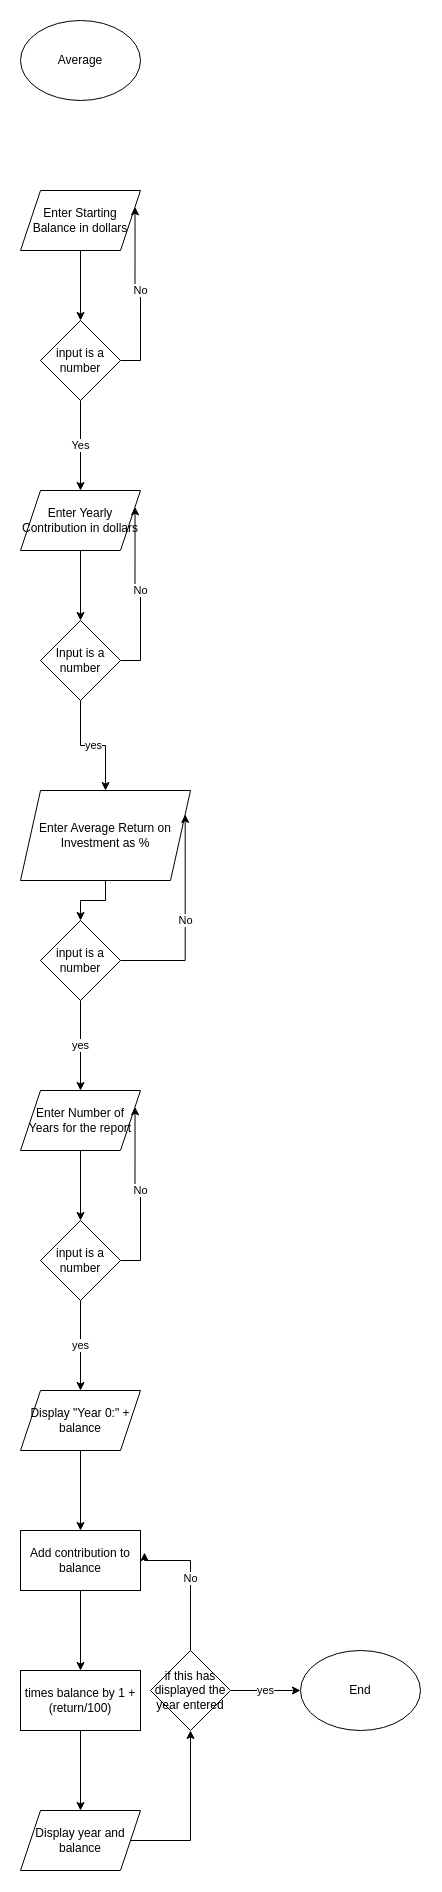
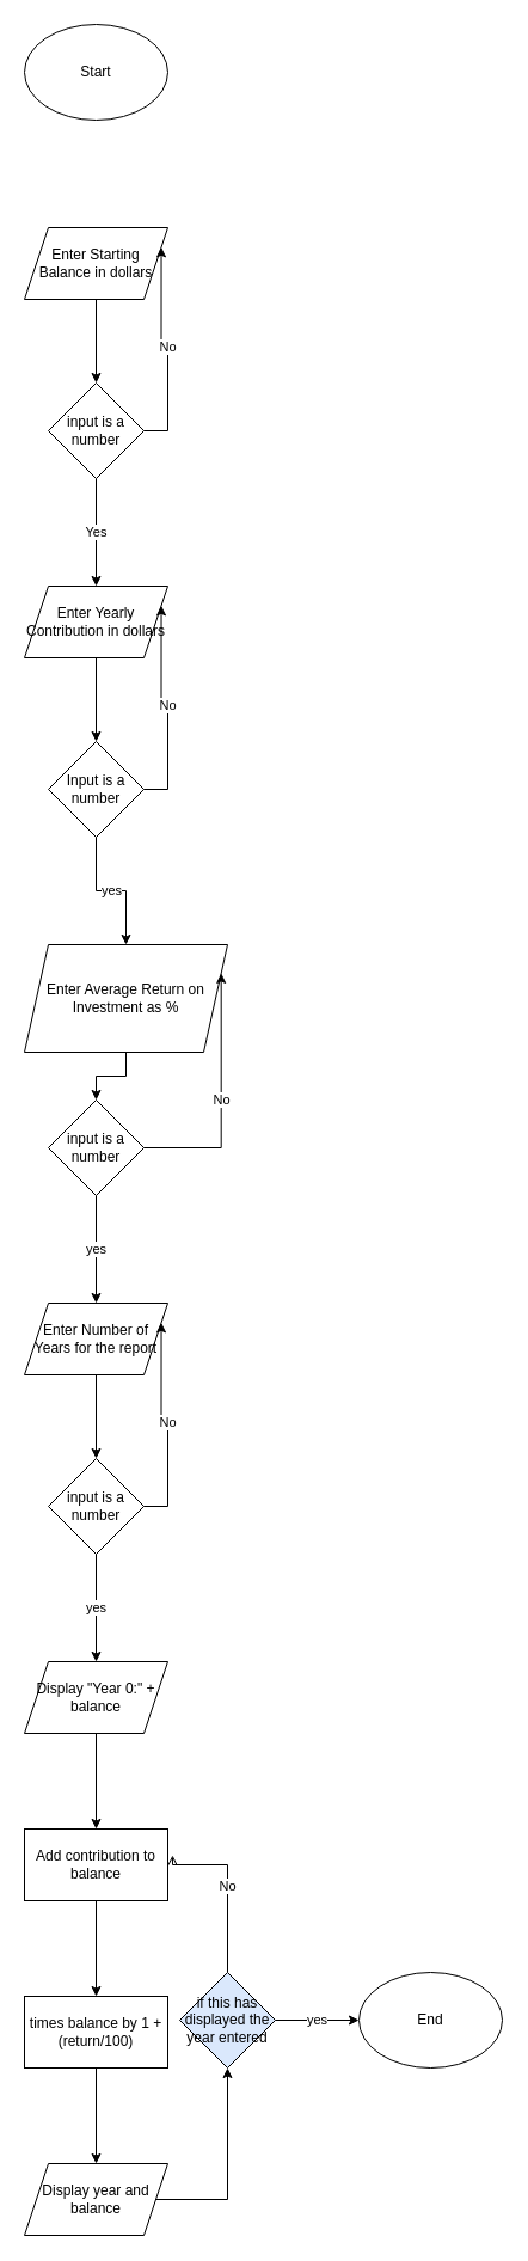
- <mxCell id="2" value="Average" style="ellipse;whiteSpace=wrap;html=1;" vertex="1" parent="1"><mxGeometry x="20" width="120" height="80" as="geometry" y="20" /></mxCell>
+ <mxCell id="2" value="Start" style="ellipse;whiteSpace=wrap;html=1;" vertex="1" parent="1"><mxGeometry x="20" width="120" height="80" as="geometry" y="20" /></mxCell>
- <mxCell id="32" value="No" style="edgeStyle=orthogonalEdgeStyle;rounded=0;orthogonalLoop=1;jettySize=auto;html=1;exitX=0.5;exitY=0;exitDx=0;exitDy=0;entryX=1.033;entryY=0.367;entryDx=0;entryDy=0;entryPerimeter=0;" edge="1" parent="1" source="33" target="26"><mxGeometry relative="1" as="geometry"><Array as="points"><mxPoint x="190" y="1560" /><mxPoint x="144" y="1560" /></Array></mxGeometry></mxCell>
+ <mxCell id="32" value="No" style="edgeStyle=orthogonalEdgeStyle;rounded=0;orthogonalLoop=1;jettySize=auto;html=1;exitX=0.5;exitY=0;exitDx=0;exitDy=0;entryX=1.033;entryY=0.367;entryDx=0;entryDy=0;entryPerimeter=0;endArrow=open;" edge="1" parent="1" source="33" target="26"><mxGeometry relative="1" as="geometry"><Array as="points"><mxPoint x="190" y="1560" /><mxPoint x="144" y="1560" /></Array></mxGeometry></mxCell>
- <mxCell id="33" value="if this has displayed the year entered" style="rhombus;whiteSpace=wrap;html=1;" vertex="1" parent="1"><mxGeometry x="150" y="1650" width="80" height="80" as="geometry" /></mxCell>
+ <mxCell id="33" value="if this has displayed the year entered" style="rhombus;whiteSpace=wrap;html=1;fillColor=#dae8fc;" vertex="1" parent="1"><mxGeometry x="150" y="1650" width="80" height="80" as="geometry" /></mxCell>
